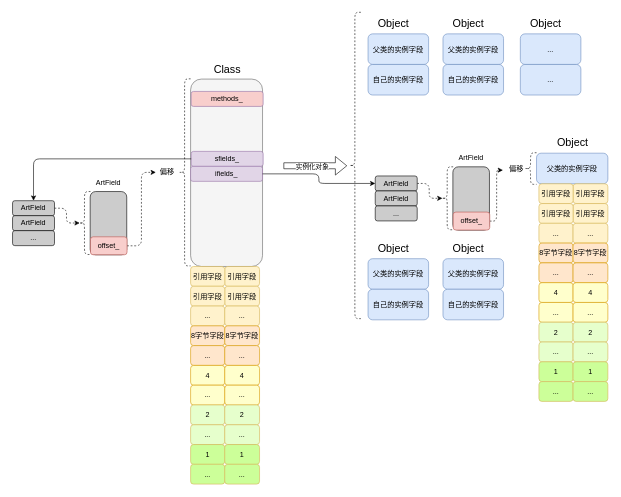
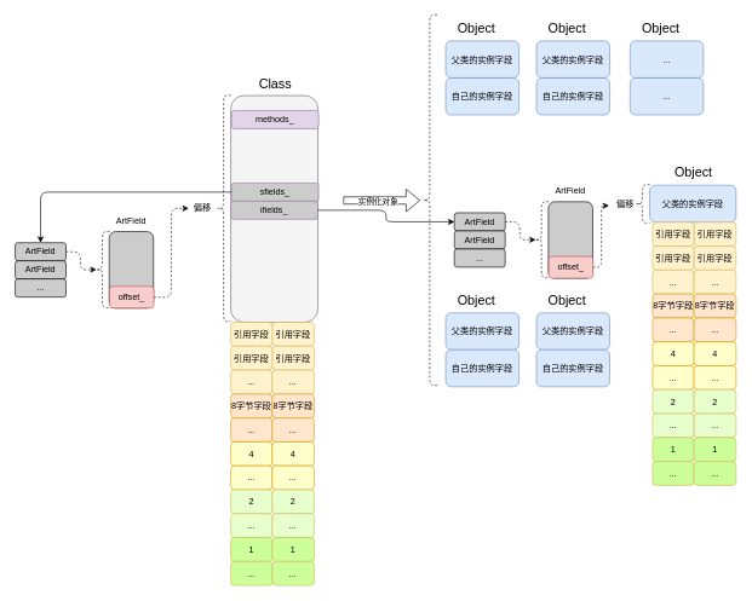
- <mxCell id="5" value="methods_" style="rounded=1;whiteSpace=wrap;html=1;fillColor=#f8cecc;strokeColor=#9673a6;" vertex="1" parent="2"><mxGeometry x="1" y="35" width="120" height="25" as="geometry" /></mxCell>
+ <mxCell id="5" value="methods_" style="rounded=1;whiteSpace=wrap;html=1;fillColor=#e1d5e7;strokeColor=#9673a6;" vertex="1" parent="2"><mxGeometry x="1" y="35" width="120" height="25" as="geometry" /></mxCell>
- <mxCell id="6" value="sfields_" style="rounded=1;whiteSpace=wrap;html=1;fillColor=#e1d5e7;strokeColor=#9673a6;" vertex="1" parent="2"><mxGeometry x="1" y="135" width="120" height="25" as="geometry" /></mxCell>
+ <mxCell id="6" value="sfields_" style="rounded=1;whiteSpace=wrap;html=1;fillColor=#cccccc;strokeColor=#9673a6;" vertex="1" parent="2"><mxGeometry x="1" y="135" width="120" height="25" as="geometry" /></mxCell>
- <mxCell id="7" value="ifields_" style="rounded=1;whiteSpace=wrap;html=1;fillColor=#e1d5e7;strokeColor=#9673a6;" vertex="1" parent="2"><mxGeometry y="160" width="120" height="25" as="geometry" /></mxCell>
+ <mxCell id="7" value="ifields_" style="rounded=1;whiteSpace=wrap;html=1;fillColor=#cccccc;strokeColor=#9673a6;" vertex="1" parent="2"><mxGeometry y="160" width="120" height="25" as="geometry" /></mxCell>
